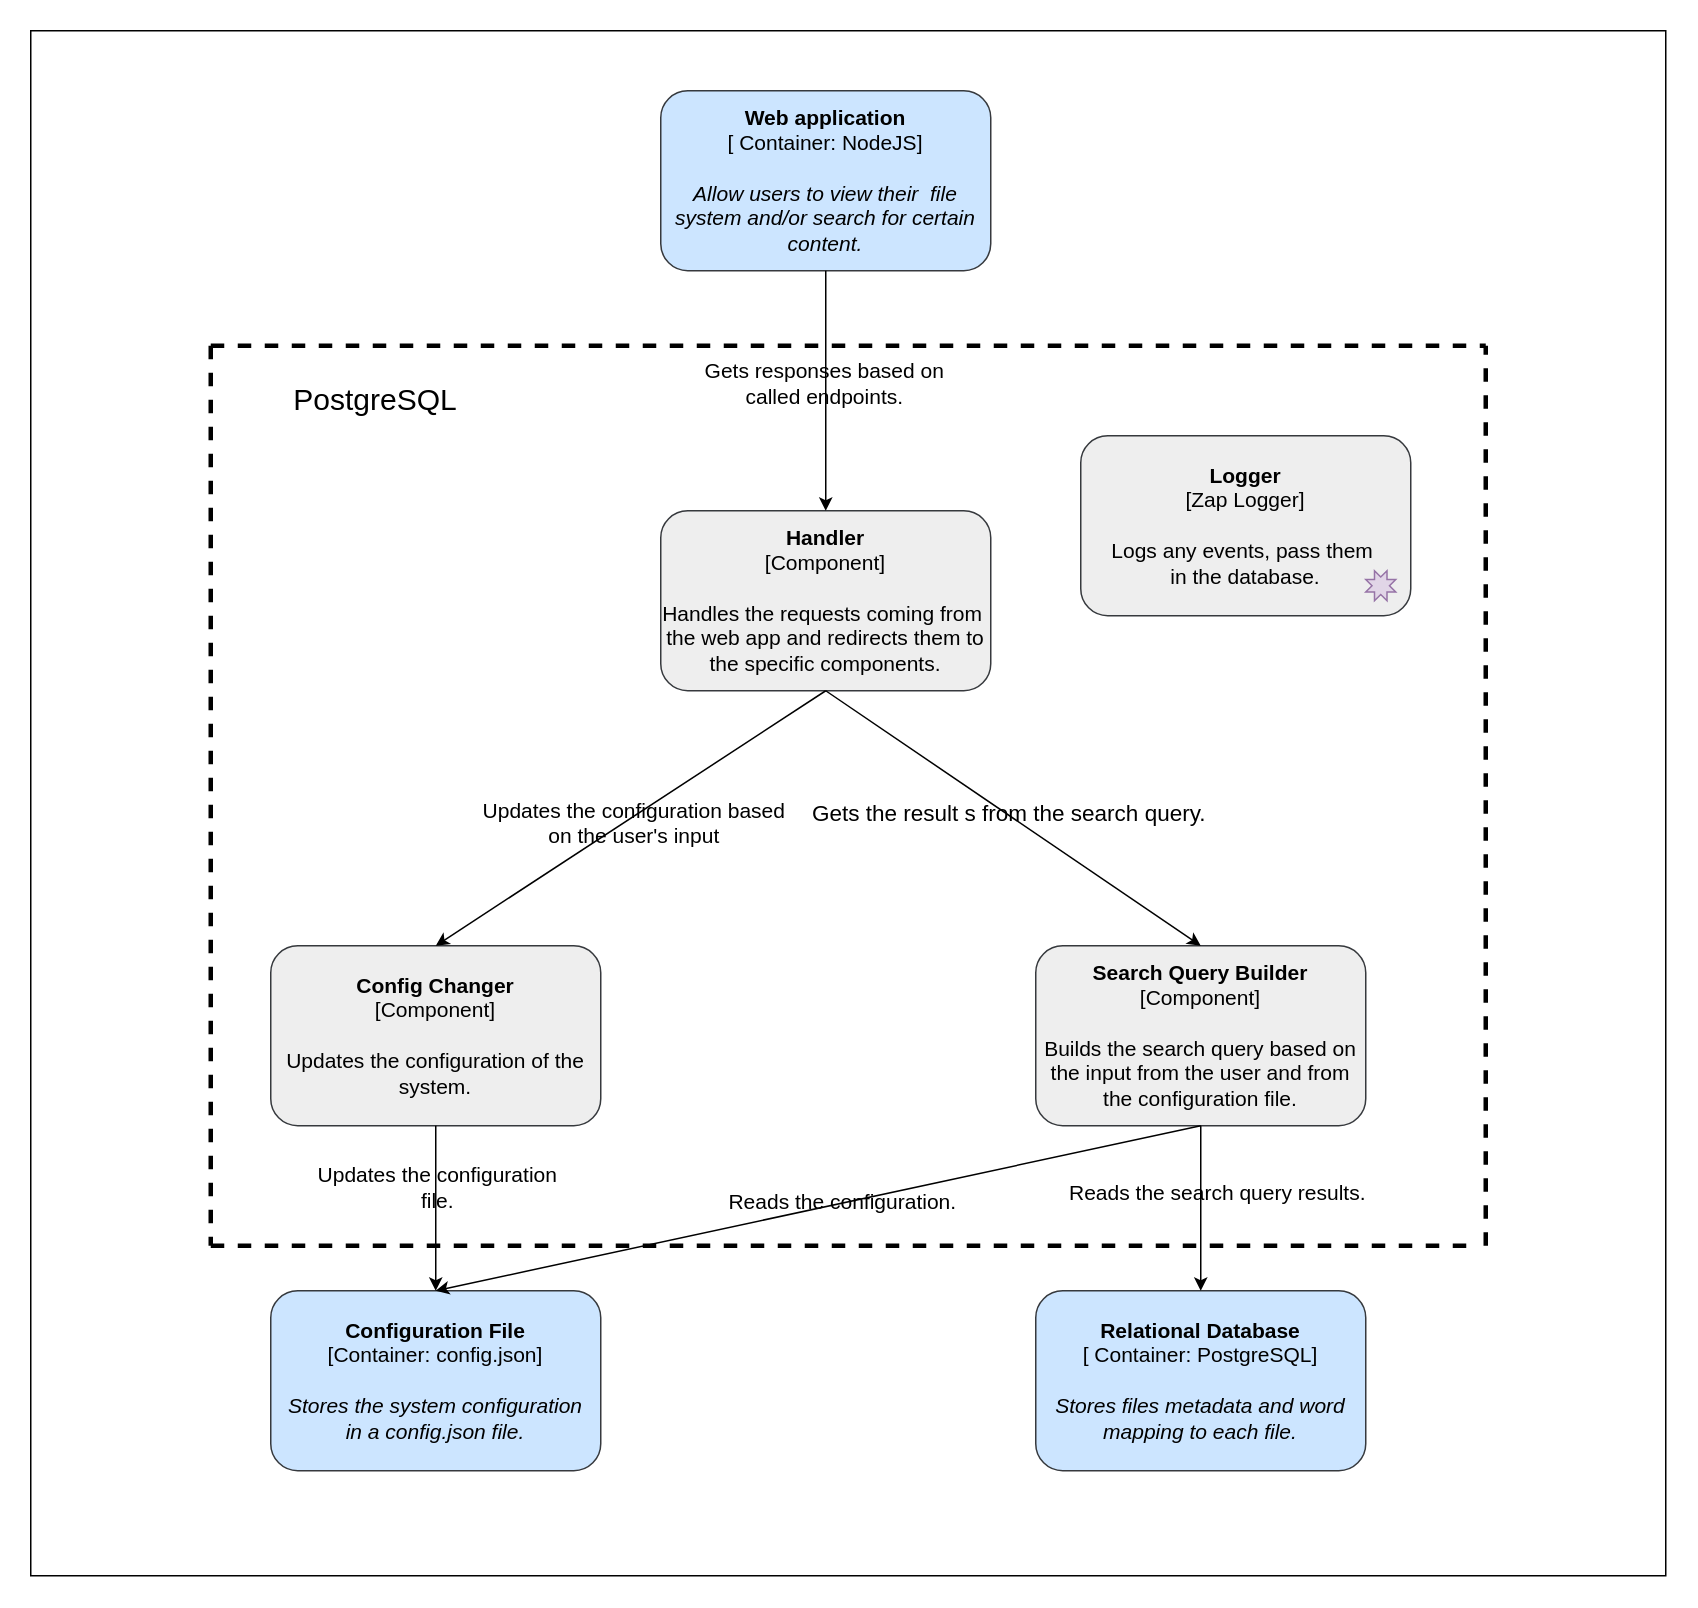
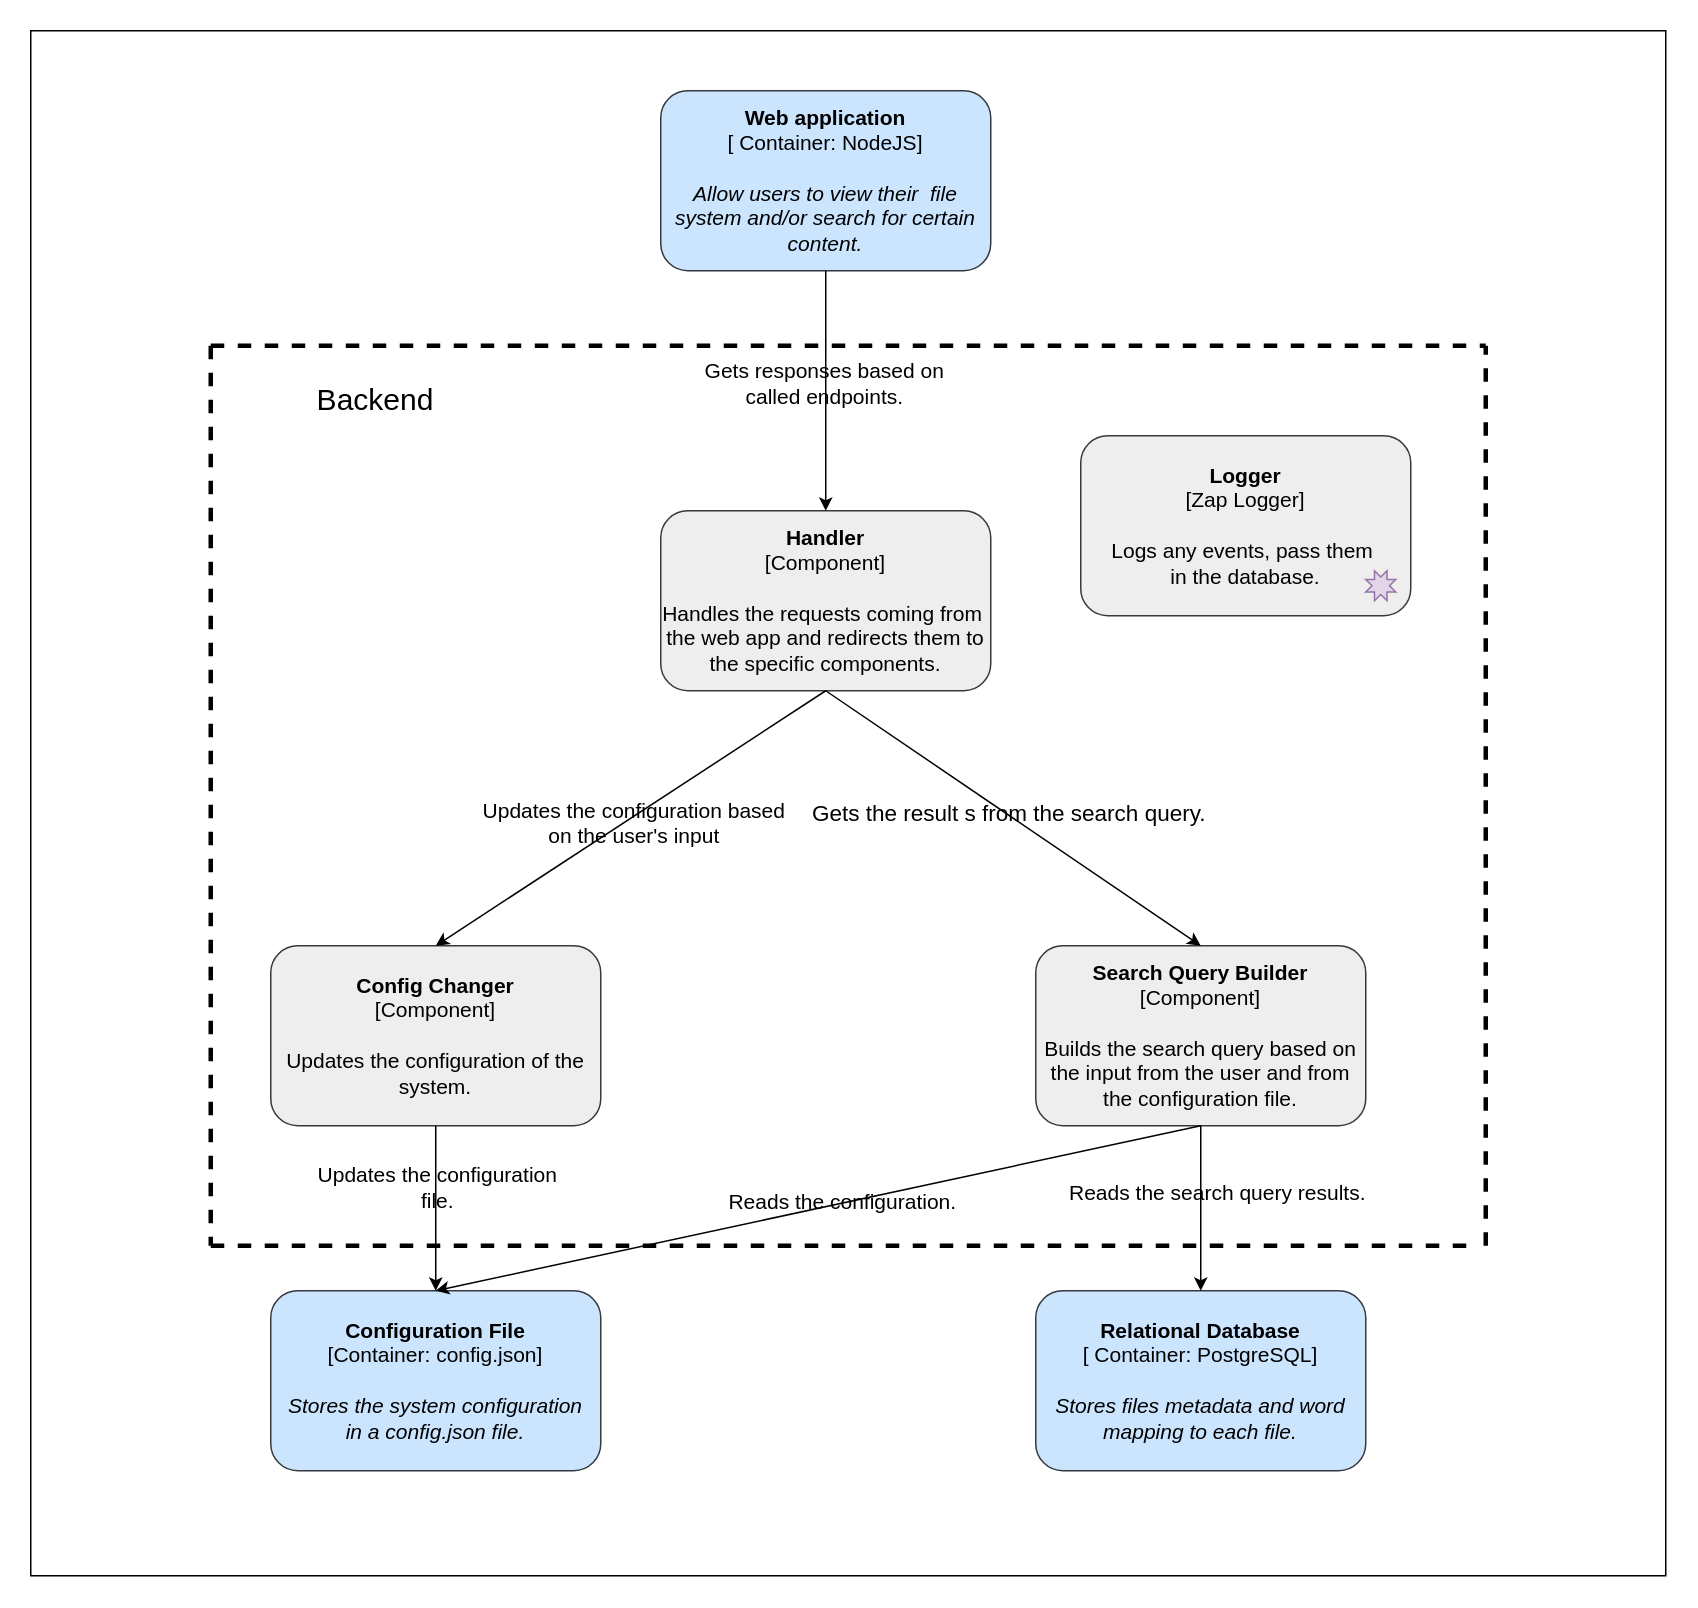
- <mxCell id="12" value="&lt;font style=&quot;font-size: 20px;&quot;&gt;PostgreSQL&lt;/font&gt;" style="text;html=1;strokeColor=none;fillColor=none;align=center;verticalAlign=middle;whiteSpace=wrap;rounded=0;fontSize=20;" parent="1" vertex="1"><mxGeometry x="140" y="250" width="220" height="30" as="geometry" /></mxCell>
+ <mxCell id="12" value="&lt;font style=&quot;font-size: 20px;&quot;&gt;Backend&lt;/font&gt;" style="text;html=1;strokeColor=none;fillColor=none;align=center;verticalAlign=middle;whiteSpace=wrap;rounded=0;fontSize=20;" parent="1" vertex="1"><mxGeometry x="140" y="250" width="220" height="30" as="geometry" /></mxCell>
